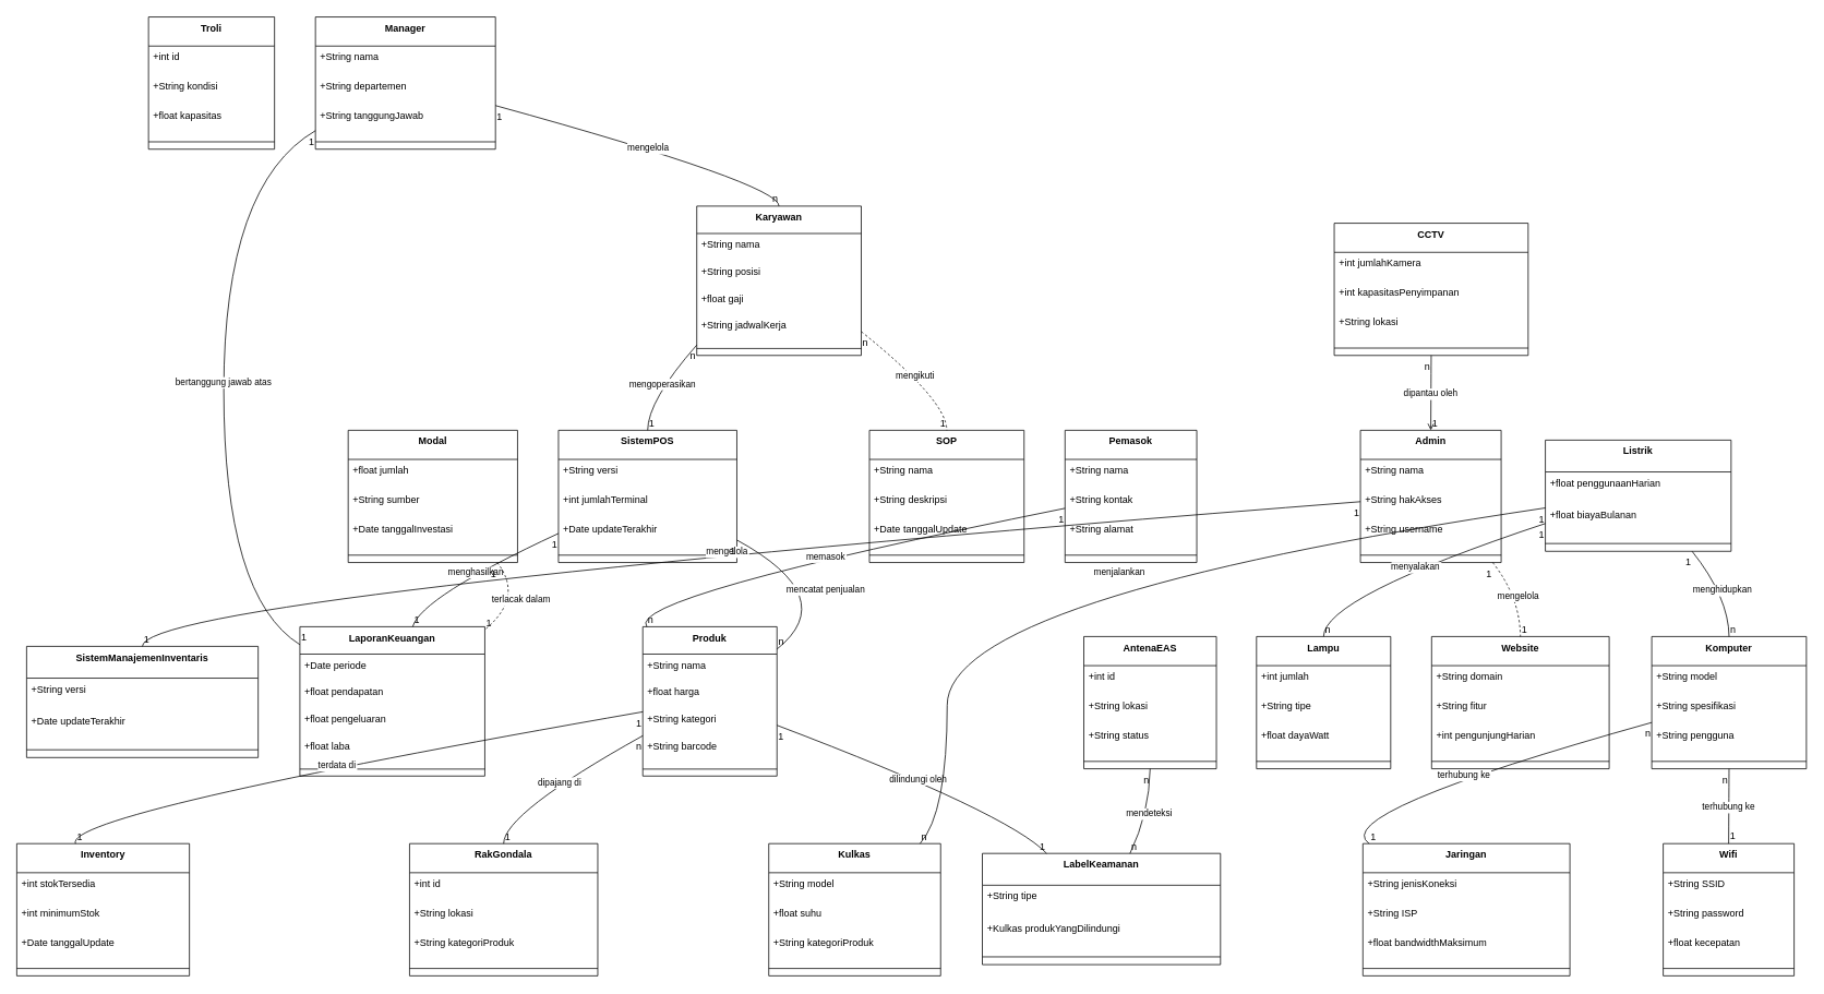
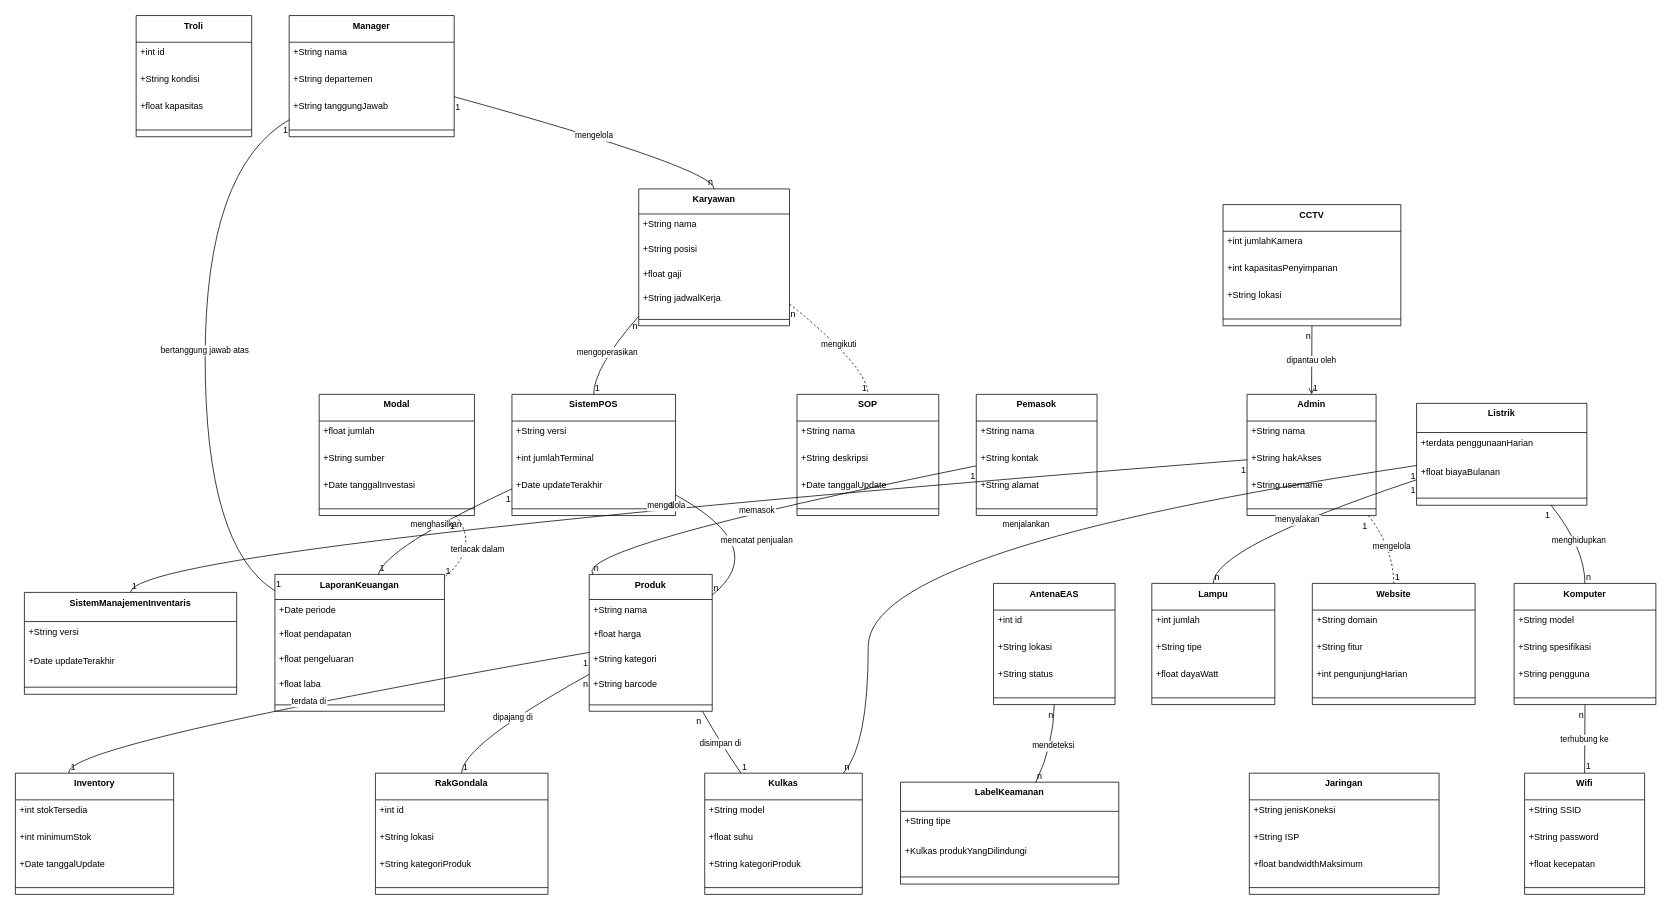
- <mxCell id="79" value="+float penggunaanHarian" style="text;strokeColor=none;fillColor=none;align=left;verticalAlign=top;spacingLeft=4;spacingRight=4;overflow=hidden;rotatable=0;points=[[0,0.5],[1,0.5]];portConstraint=eastwest;" vertex="1" parent="78"><mxGeometry y="38.857" width="227" height="39" as="geometry" /></mxCell>
+ <mxCell id="79" value="+terdata penggunaanHarian" style="text;strokeColor=none;fillColor=none;align=left;verticalAlign=top;spacingLeft=4;spacingRight=4;overflow=hidden;rotatable=0;points=[[0,0.5],[1,0.5]];portConstraint=eastwest;" vertex="1" parent="78"><mxGeometry y="38.857" width="227" height="39" as="geometry" /></mxCell>
- <mxCell id="126" value="dilindungi oleh" style="curved=1;startArrow=none;endArrow=none;exitX=1;exitY=0.66;entryX=0.27;entryY=0;rounded=0;" edge="1" parent="1" source="2" target="69"><mxGeometry relative="1" as="geometry"><Array as="points"><mxPoint x="1232" y="993" /></Array></mxGeometry></mxCell>
- <mxCell id="127" value="1" style="edgeLabel;resizable=0;labelBackgroundColor=none;fontSize=12;align=left;verticalAlign=top;" vertex="1" parent="126"><mxGeometry x="-1" relative="1" as="geometry" /></mxCell>
- <mxCell id="128" value="1" style="edgeLabel;resizable=0;labelBackgroundColor=none;fontSize=12;align=right;verticalAlign=bottom;" vertex="1" parent="126"><mxGeometry x="1" relative="1" as="geometry" /></mxCell>
- <mxCell id="162" value="terhubung ke" style="curved=1;startArrow=none;endArrow=none;exitX=0;exitY=0.65;entryX=0.03;entryY=0;rounded=0;" edge="1" parent="1" source="92" target="107"><mxGeometry relative="1" as="geometry"><Array as="points"><mxPoint x="1621" y="993" /></Array></mxGeometry></mxCell>
- <mxCell id="163" value="n" style="edgeLabel;resizable=0;labelBackgroundColor=none;fontSize=12;align=right;verticalAlign=top;" vertex="1" parent="162"><mxGeometry x="-1" relative="1" as="geometry" /></mxCell>
- <mxCell id="164" value="1" style="edgeLabel;resizable=0;labelBackgroundColor=none;fontSize=12;align=left;verticalAlign=bottom;" vertex="1" parent="162"><mxGeometry x="1" relative="1" as="geometry" /></mxCell>
+ <mxCell id="123" value="disimpan di" style="curved=1;startArrow=none;endArrow=none;exitX=0.92;exitY=1;entryX=0.23;entryY=0;rounded=0;" edge="1" parent="1" source="2" target="49"><mxGeometry relative="1" as="geometry"><Array as="points"><mxPoint x="962" y="993" /></Array></mxGeometry></mxCell>
+ <mxCell id="124" value="n" style="edgeLabel;resizable=0;labelBackgroundColor=none;fontSize=12;align=right;verticalAlign=top;" vertex="1" parent="123"><mxGeometry x="-1" relative="1" as="geometry" /></mxCell>
+ <mxCell id="125" value="1" style="edgeLabel;resizable=0;labelBackgroundColor=none;fontSize=12;align=left;verticalAlign=bottom;" vertex="1" parent="123"><mxGeometry x="1" relative="1" as="geometry" /></mxCell>
